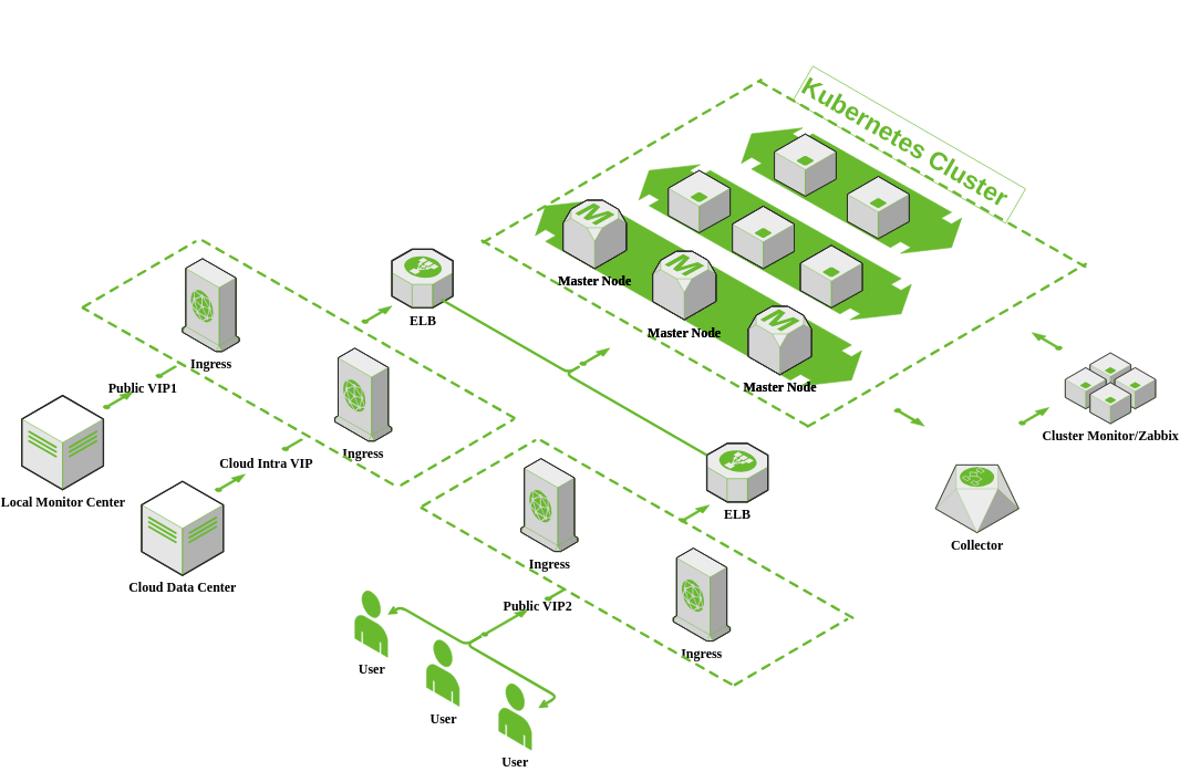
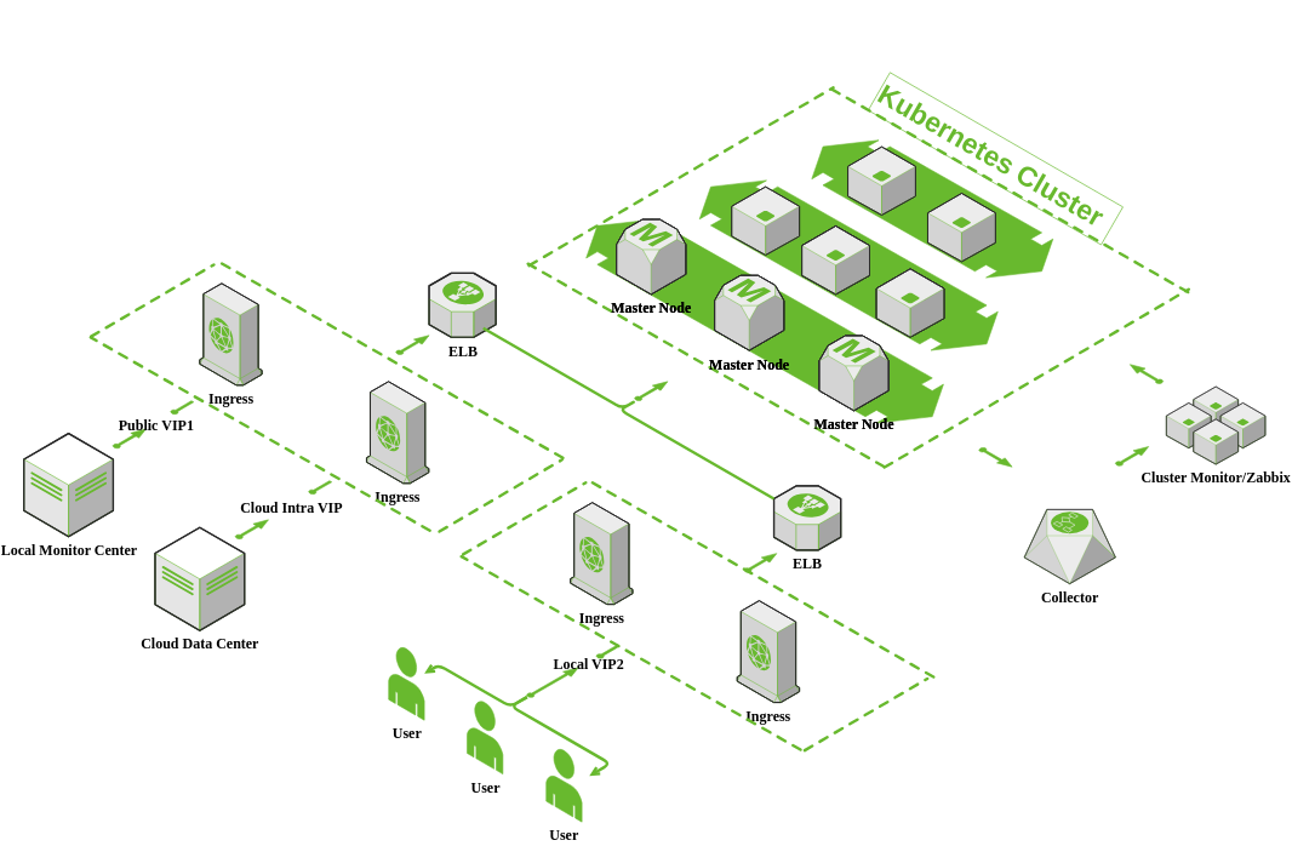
- <mxCell id="22" value="&lt;span style=&quot;font-size: 20px;&quot;&gt;Public VIP2&lt;/span&gt;" style="text;html=1;align=center;verticalAlign=middle;resizable=0;points=[];autosize=1;strokeColor=none;fillColor=none;fontSize=20;fontStyle=1;fontFamily=Georgia;" vertex="1" parent="1"><mxGeometry x="726.59" y="791.46" width="140" height="40" as="geometry" /></mxCell>
+ <mxCell id="22" value="&lt;span style=&quot;font-size: 20px;&quot;&gt;Local VIP2&lt;/span&gt;" style="text;html=1;align=center;verticalAlign=middle;resizable=0;points=[];autosize=1;strokeColor=none;fillColor=none;fontSize=20;fontStyle=1;fontFamily=Georgia;" vertex="1" parent="1"><mxGeometry x="726.59" y="791.46" width="140" height="40" as="geometry" /></mxCell>
